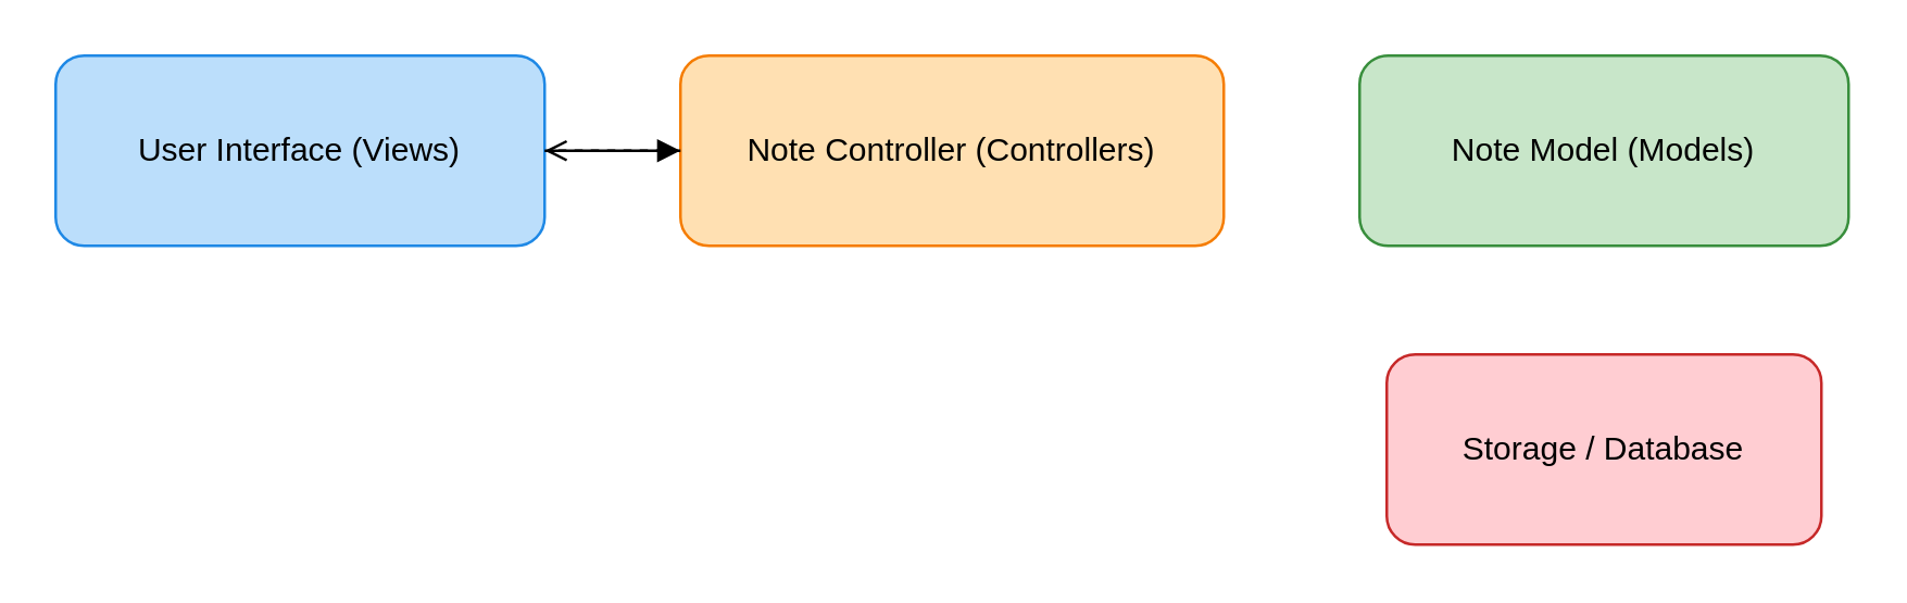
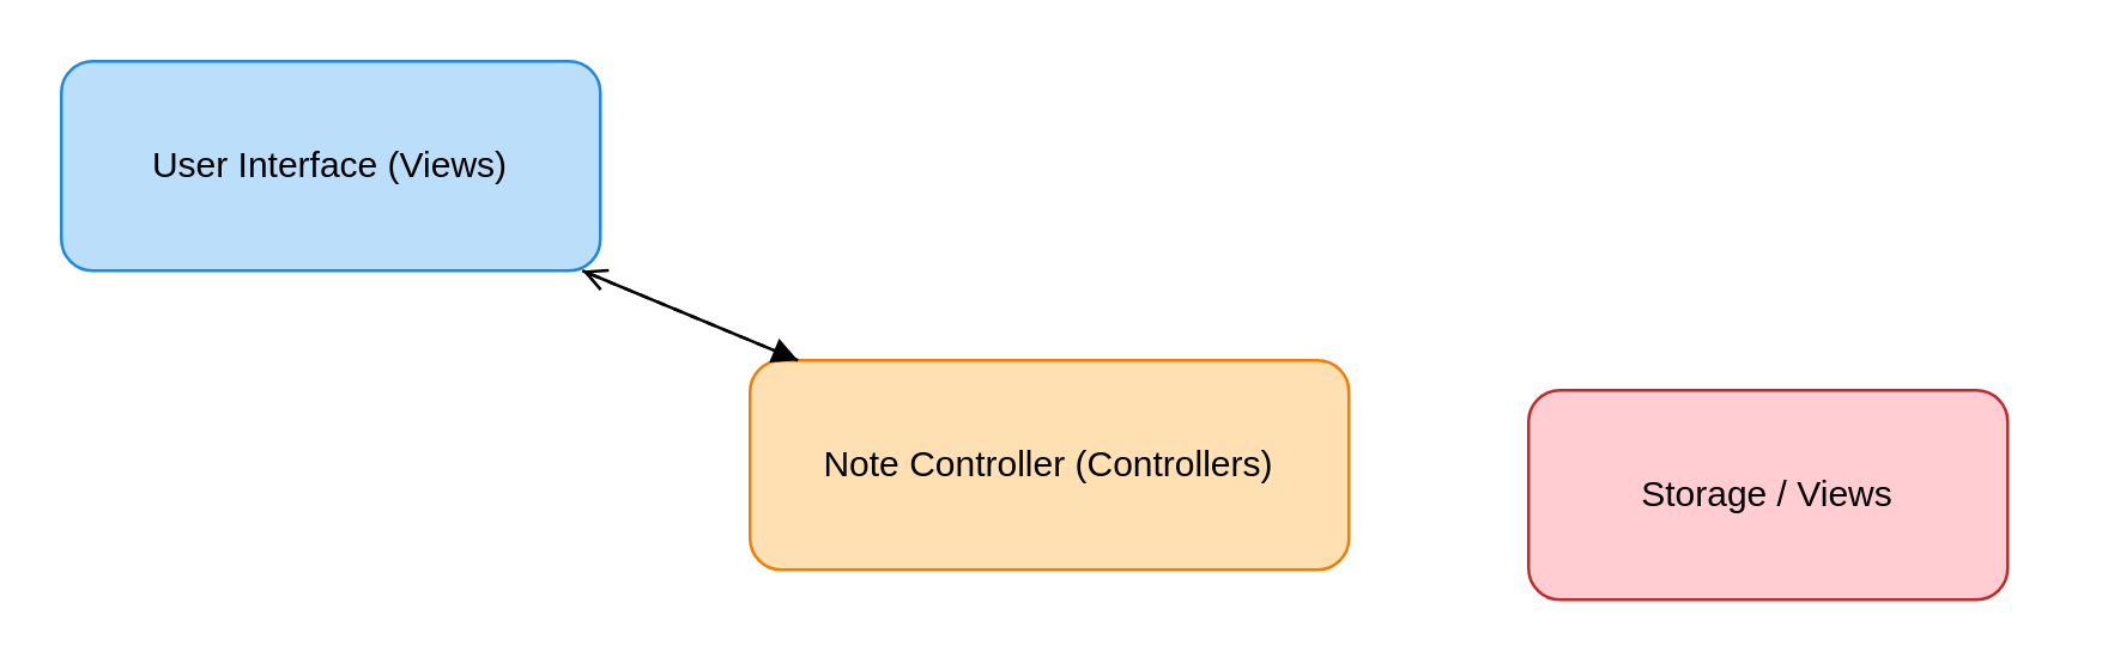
- <mxCell id="3" value="&lt;font style=&quot;color: rgb(0, 0, 0);&quot;&gt;Note Controller (Controllers)&lt;/font&gt;" style="rounded=1;whiteSpace=wrap;html=1;fillColor=#FFE0B2;strokeColor=#F57C00;" parent="1" vertex="1"><mxGeometry x="250" y="20" width="200" height="70" as="geometry" /></mxCell>
+ <mxCell id="3" value="&lt;font style=&quot;color: rgb(0, 0, 0);&quot;&gt;Note Controller (Controllers)&lt;/font&gt;" style="rounded=1;whiteSpace=wrap;html=1;fillColor=#FFE0B2;strokeColor=#F57C00;" parent="1" vertex="1"><mxGeometry x="250" y="120" width="200" height="70" as="geometry" /></mxCell>
- <mxCell id="4" value="&lt;font style=&quot;color: rgb(0, 0, 0);&quot;&gt;Note Model (Models)&lt;/font&gt;" style="rounded=1;whiteSpace=wrap;html=1;fillColor=#C8E6C9;strokeColor=#388E3C;" parent="1" vertex="1"><mxGeometry x="500" y="20" width="180" height="70" as="geometry" /></mxCell>
- <mxCell id="5" value="&lt;font style=&quot;color: rgb(0, 0, 0);&quot;&gt;Storage / Database&lt;/font&gt;" style="rounded=1;whiteSpace=wrap;html=1;fillColor=#FFCDD2;strokeColor=#C62828;" parent="1" vertex="1"><mxGeometry x="510" y="130" width="160" height="70" as="geometry" /></mxCell>
+ <mxCell id="5" value="&lt;font style=&quot;color: rgb(0, 0, 0);&quot;&gt;Storage / Views&lt;/font&gt;" style="rounded=1;whiteSpace=wrap;html=1;fillColor=#FFCDD2;strokeColor=#C62828;" parent="1" vertex="1"><mxGeometry x="510" y="130" width="160" height="70" as="geometry" /></mxCell>
